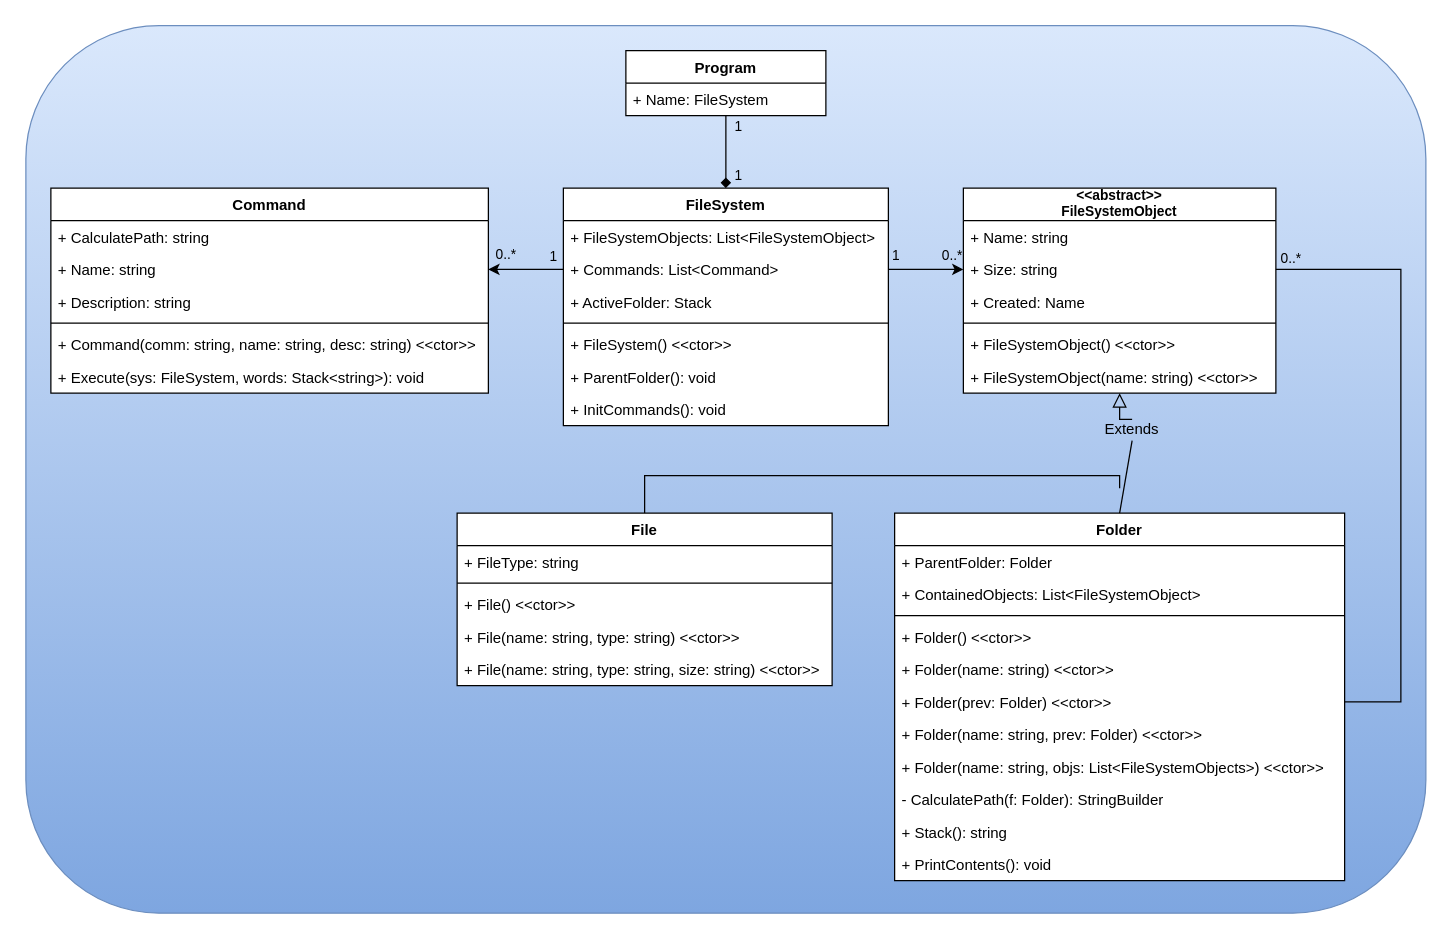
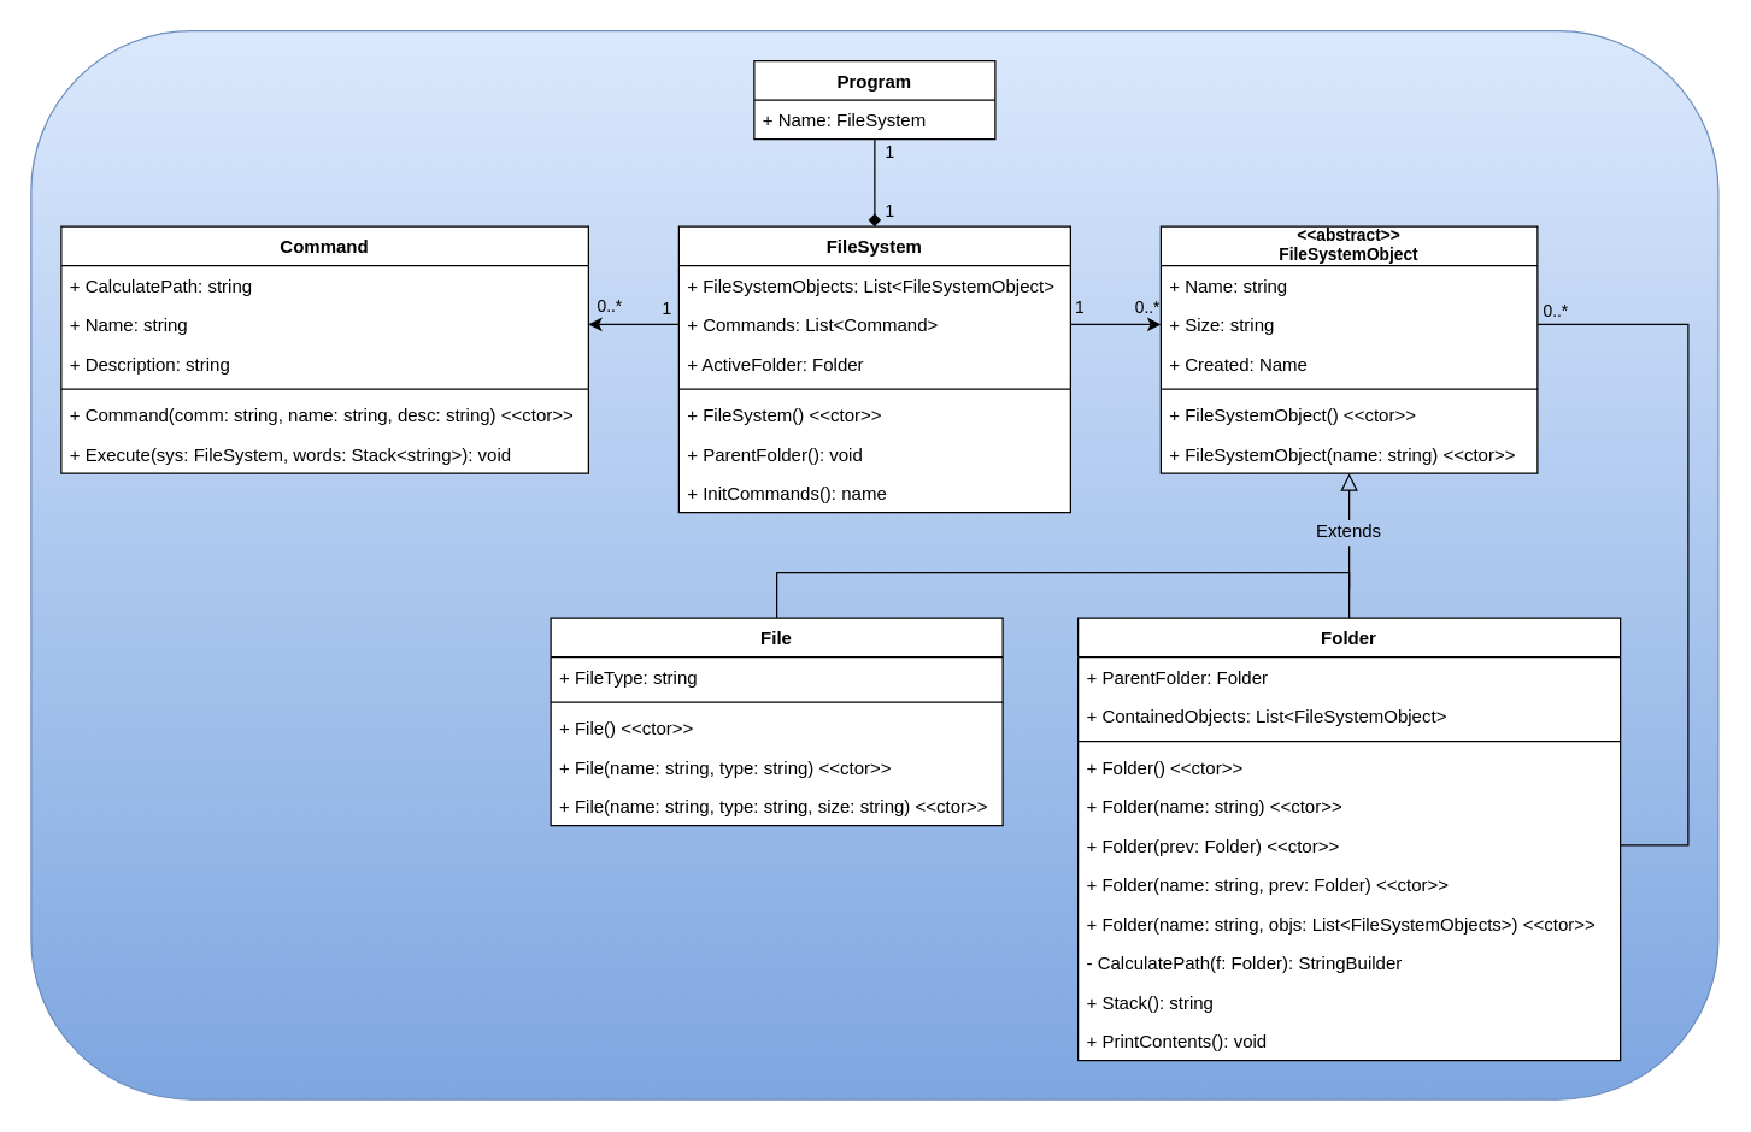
- <mxCell id="14" value="+ ActiveFolder: Stack" style="text;strokeColor=none;align=left;verticalAlign=top;spacingLeft=4;spacingRight=4;overflow=hidden;rotatable=0;points=[[0,0.5],[1,0.5]];portConstraint=eastwest;" parent="11" vertex="1"><mxGeometry y="78" width="260" height="26" as="geometry" /></mxCell>
+ <mxCell id="14" value="+ ActiveFolder: Folder" style="text;strokeColor=none;align=left;verticalAlign=top;spacingLeft=4;spacingRight=4;overflow=hidden;rotatable=0;points=[[0,0.5],[1,0.5]];portConstraint=eastwest;" parent="11" vertex="1"><mxGeometry y="78" width="260" height="26" as="geometry" /></mxCell>
- <mxCell id="18" value="+ InitCommands(): void" style="text;strokeColor=none;fillColor=none;align=left;verticalAlign=top;spacingLeft=4;spacingRight=4;overflow=hidden;rotatable=0;points=[[0,0.5],[1,0.5]];portConstraint=eastwest;" parent="11" vertex="1"><mxGeometry y="164" width="260" height="26" as="geometry" /></mxCell>
+ <mxCell id="18" value="+ InitCommands(): name" style="text;strokeColor=none;fillColor=none;align=left;verticalAlign=top;spacingLeft=4;spacingRight=4;overflow=hidden;rotatable=0;points=[[0,0.5],[1,0.5]];portConstraint=eastwest;" parent="11" vertex="1"><mxGeometry y="164" width="260" height="26" as="geometry" /></mxCell>
- <mxCell id="66" value="Extends" style="text;html=1;strokeColor=none;fillColor=none;align=center;verticalAlign=bottom;whiteSpace=wrap;rounded=0;labelBackgroundColor=none;" vertex="1" parent="1"><mxGeometry x="883" y="335" width="44" height="17" as="geometry" /></mxCell>
+ <mxCell id="66" value="Extends" style="text;html=1;strokeColor=none;fillColor=none;align=center;verticalAlign=bottom;whiteSpace=wrap;rounded=0;labelBackgroundColor=none;" vertex="1" parent="1"><mxGeometry x="873" y="345" width="44" height="17" as="geometry" /></mxCell>
